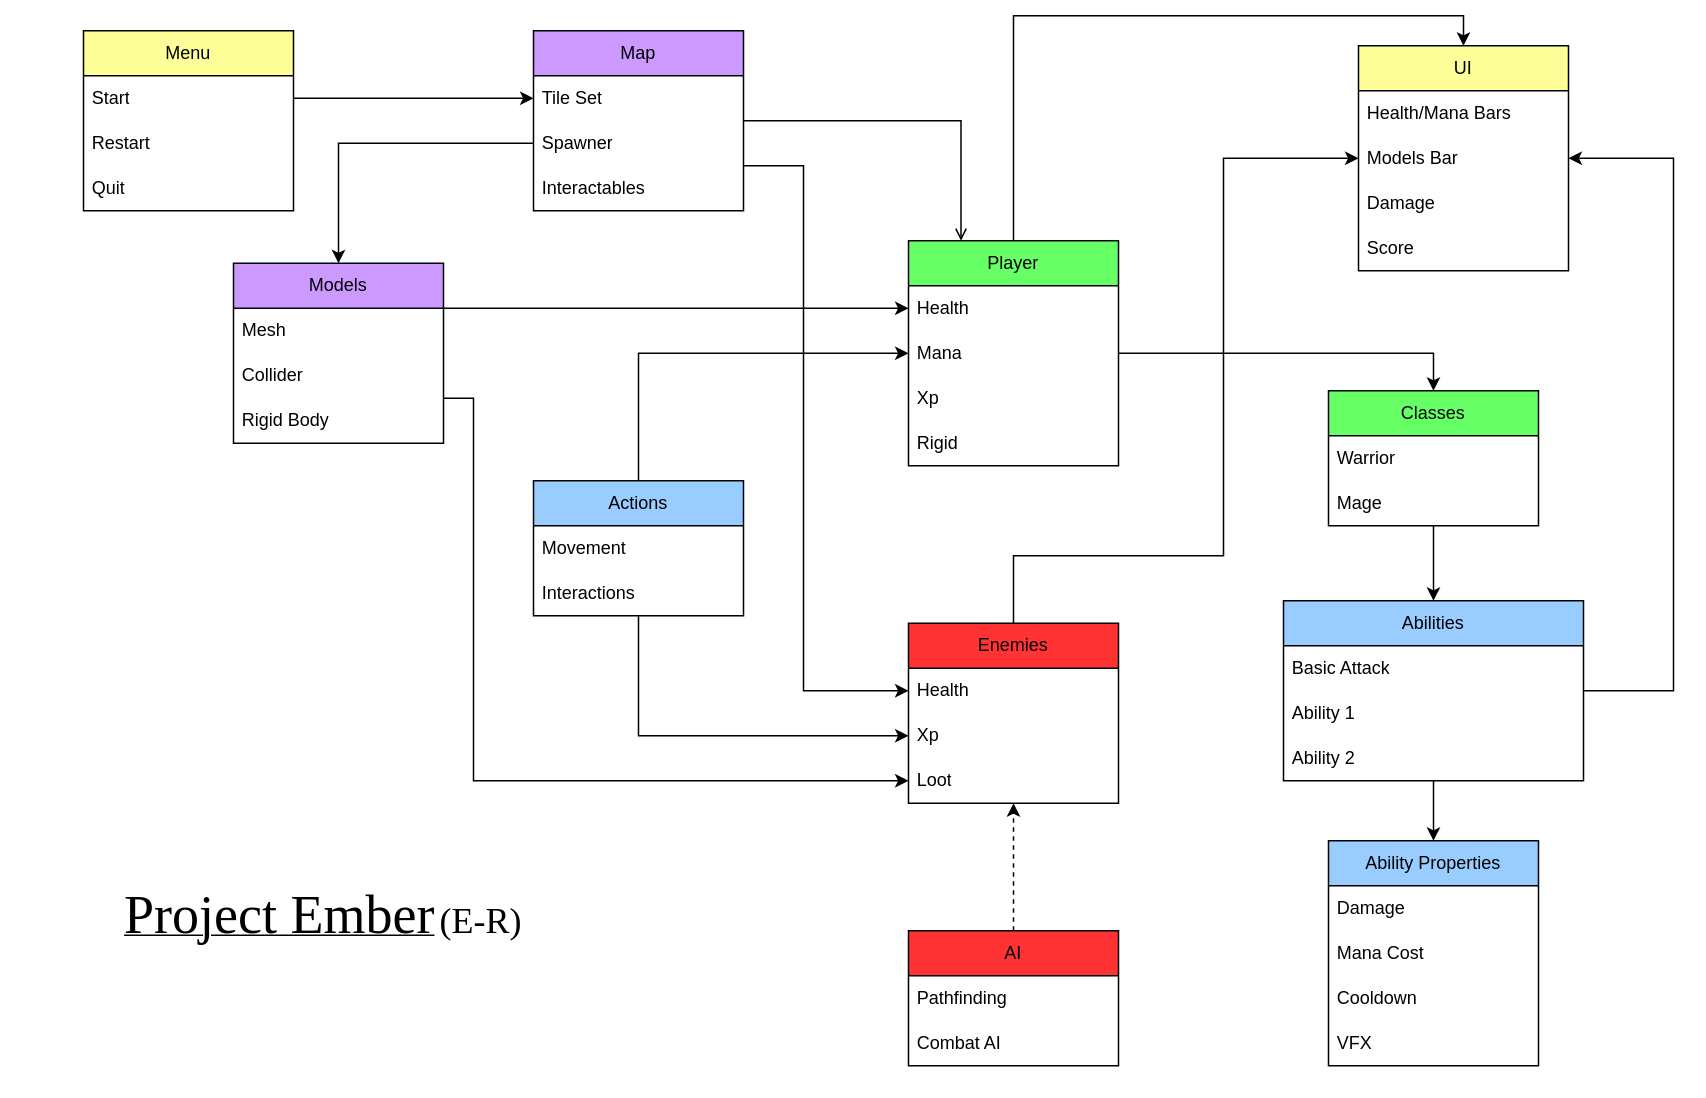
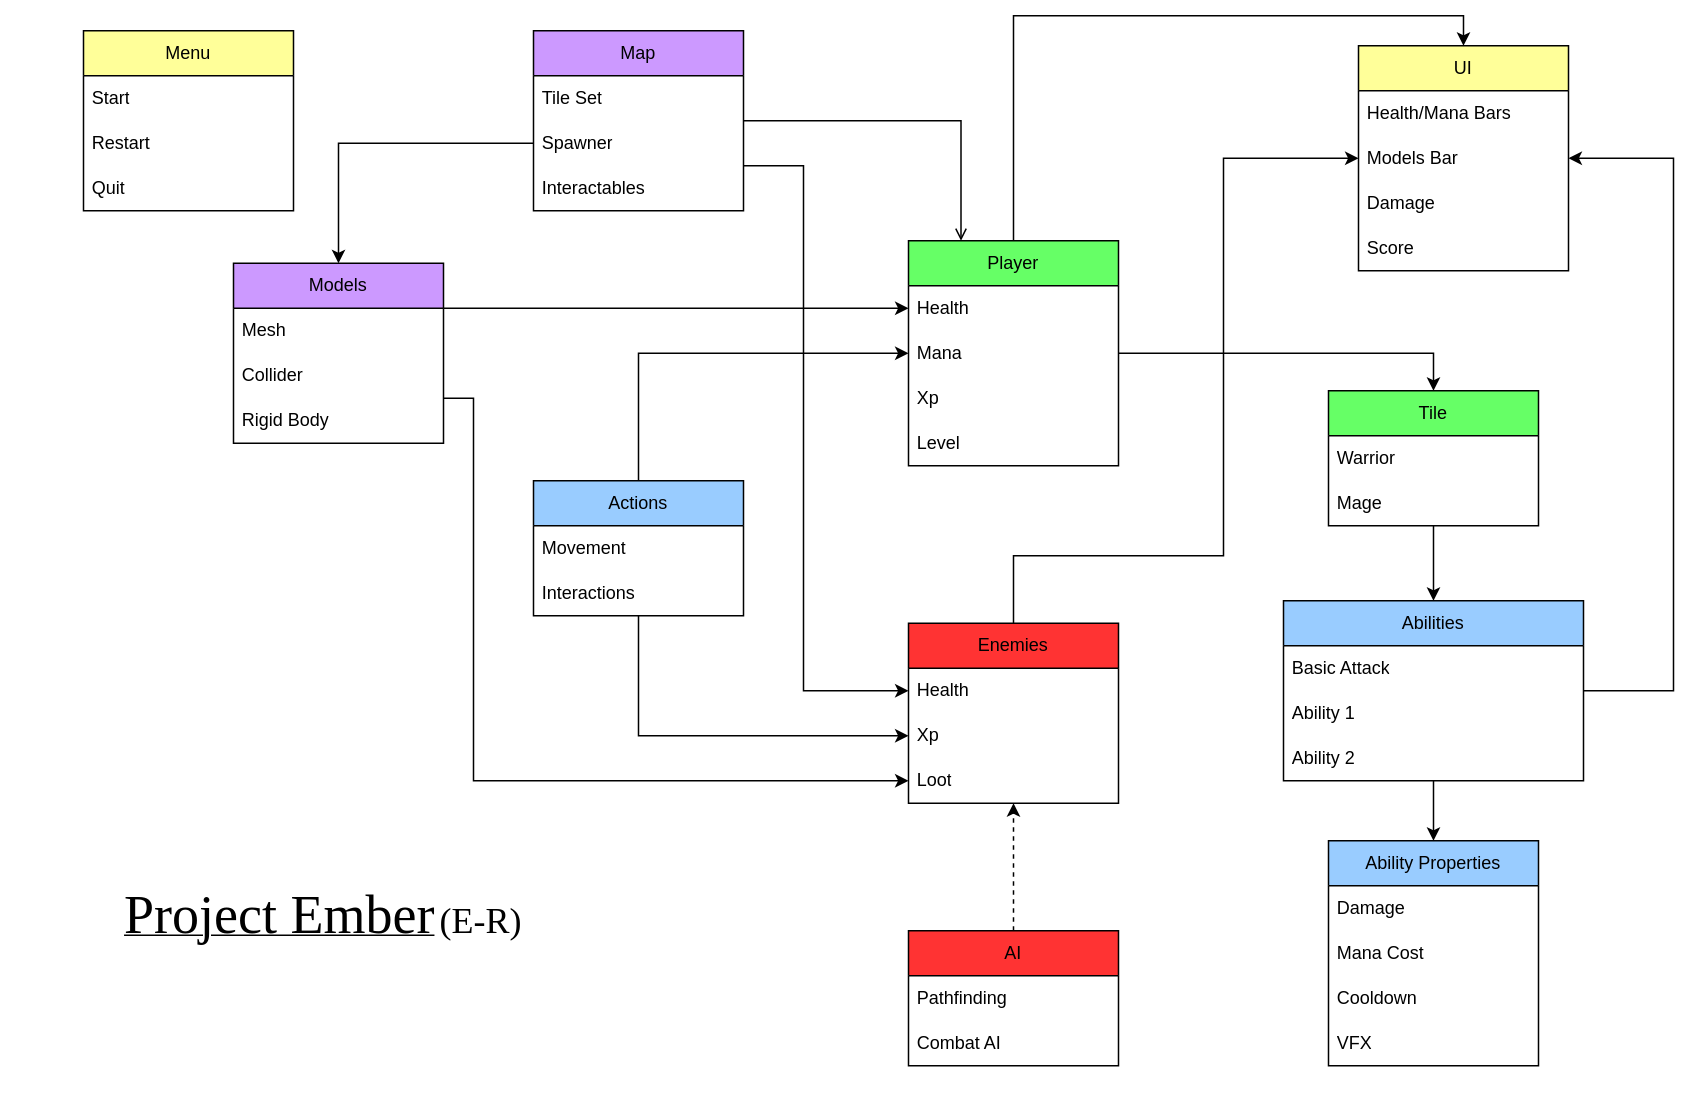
- <mxCell id="60" style="edgeStyle=orthogonalEdgeStyle;rounded=0;orthogonalLoop=1;jettySize=auto;html=1;exitX=1;exitY=0.5;exitDx=0;exitDy=0;entryX=0;entryY=0.5;entryDx=0;entryDy=0;" edge="1" parent="1" source="57" target="41"><mxGeometry relative="1" as="geometry" /></mxCell>
- <mxCell id="15" value="Classes" style="swimlane;fontStyle=0;childLayout=stackLayout;horizontal=1;startSize=30;horizontalStack=0;resizeParent=1;resizeParentMax=0;resizeLast=0;collapsible=1;marginBottom=0;whiteSpace=wrap;html=1;fillColor=light-dark(#66FF66,#99FF99);" vertex="1" parent="1"><mxGeometry x="885" y="260" width="140" height="90" as="geometry" /></mxCell>
+ <mxCell id="15" value="Tile" style="swimlane;fontStyle=0;childLayout=stackLayout;horizontal=1;startSize=30;horizontalStack=0;resizeParent=1;resizeParentMax=0;resizeLast=0;collapsible=1;marginBottom=0;whiteSpace=wrap;html=1;fillColor=light-dark(#66FF66,#99FF99);" vertex="1" parent="1"><mxGeometry x="885" y="260" width="140" height="90" as="geometry" /></mxCell>
- <mxCell id="7" value="Rigid" style="text;strokeColor=none;fillColor=none;align=left;verticalAlign=middle;spacingLeft=4;spacingRight=4;overflow=hidden;points=[[0,0.5],[1,0.5]];portConstraint=eastwest;rotatable=0;whiteSpace=wrap;html=1;" vertex="1" parent="3"><mxGeometry y="120" width="140" height="30" as="geometry" /></mxCell>
+ <mxCell id="7" value="Level" style="text;strokeColor=none;fillColor=none;align=left;verticalAlign=middle;spacingLeft=4;spacingRight=4;overflow=hidden;points=[[0,0.5],[1,0.5]];portConstraint=eastwest;rotatable=0;whiteSpace=wrap;html=1;" vertex="1" parent="3"><mxGeometry y="120" width="140" height="30" as="geometry" /></mxCell>
